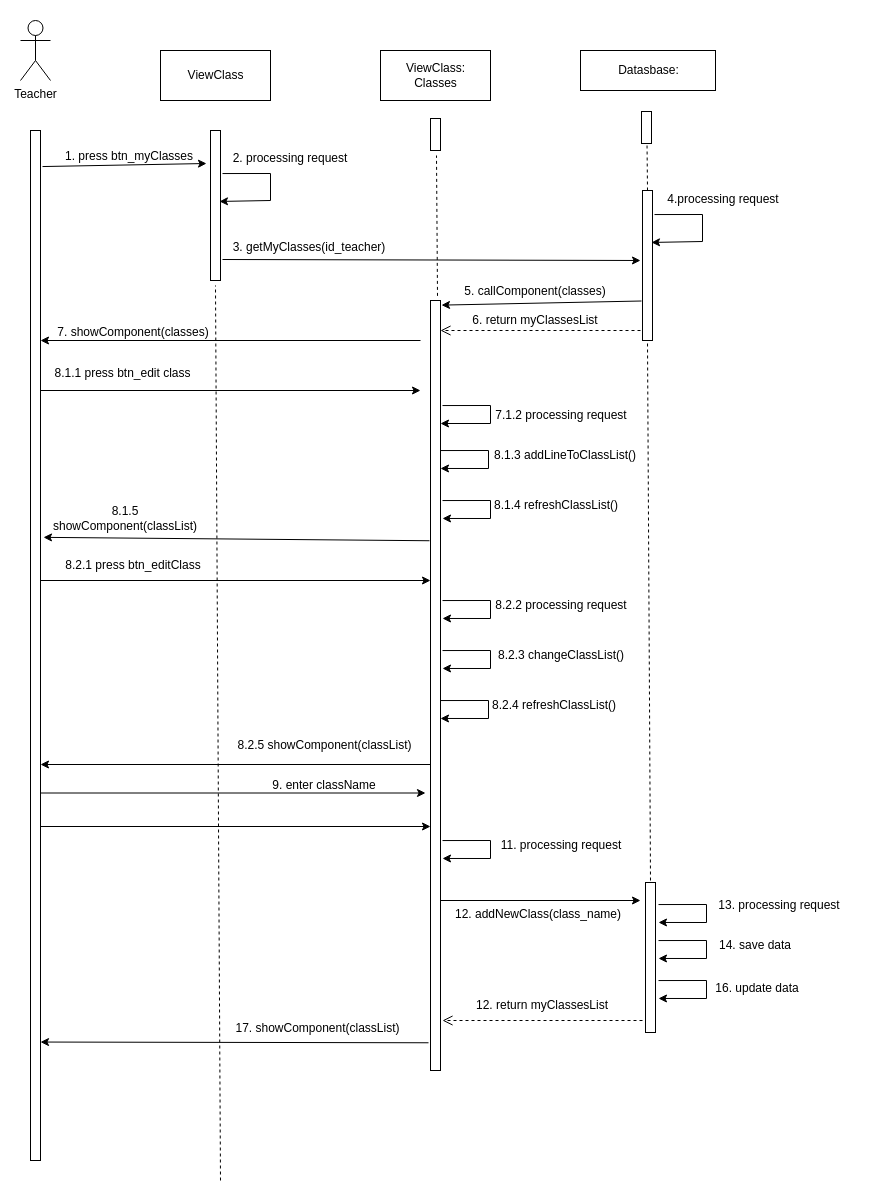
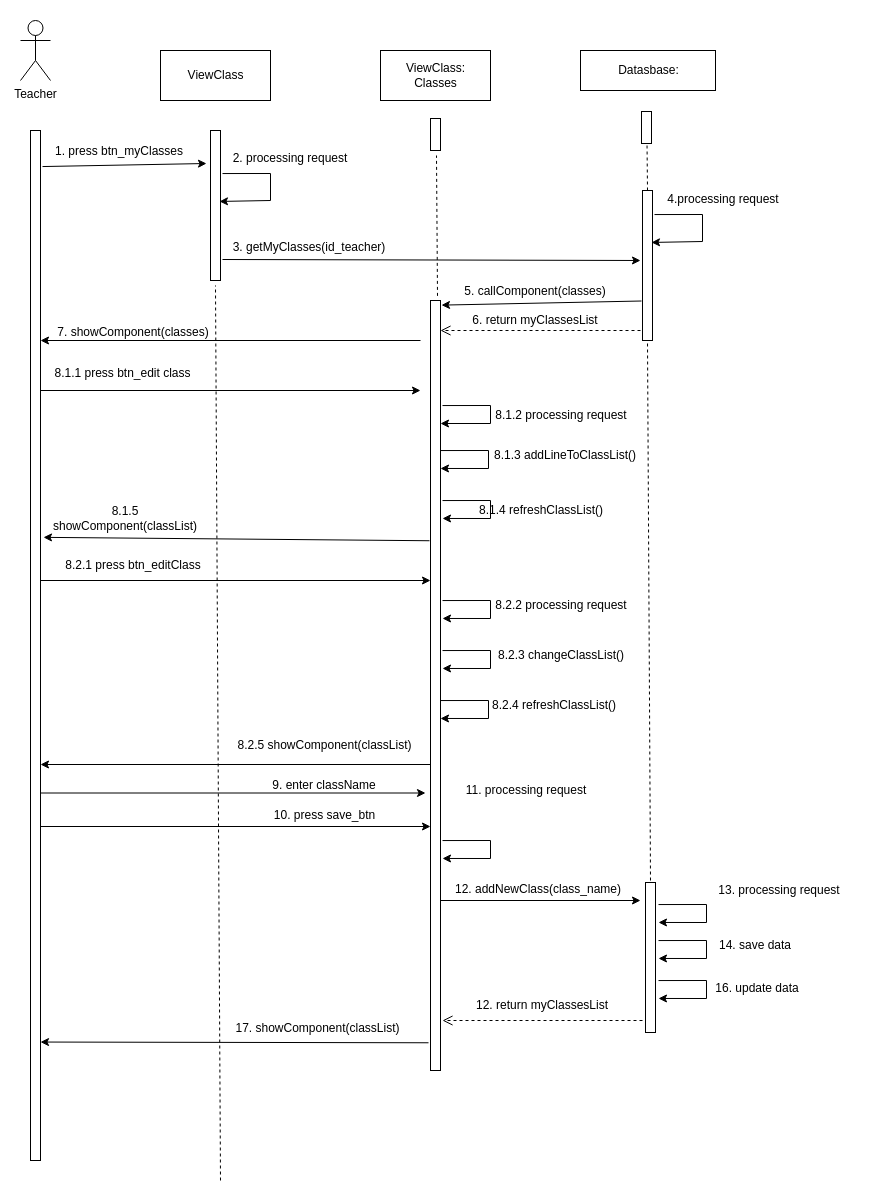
- <mxCell id="9" value="1. press btn_myClasses" style="text;html=1;strokeColor=none;fillColor=none;align=center;verticalAlign=middle;whiteSpace=wrap;rounded=0;" vertex="1" parent="1"><mxGeometry x="59" y="141" width="140" height="30" as="geometry" /></mxCell>
+ <mxCell id="9" value="1. press btn_myClasses" style="text;html=1;strokeColor=none;fillColor=none;align=center;verticalAlign=middle;whiteSpace=wrap;rounded=0;" vertex="1" parent="1"><mxGeometry x="49" y="136" width="140" height="30" as="geometry" /></mxCell>
- <mxCell id="28" value="7.1.2 processing request" style="text;html=1;strokeColor=none;fillColor=none;align=center;verticalAlign=middle;whiteSpace=wrap;rounded=0;" vertex="1" parent="1"><mxGeometry x="491" y="400" width="140" height="30" as="geometry" /></mxCell>
+ <mxCell id="28" value="8.1.2 processing request" style="text;html=1;strokeColor=none;fillColor=none;align=center;verticalAlign=middle;whiteSpace=wrap;rounded=0;" vertex="1" parent="1"><mxGeometry x="491" y="400" width="140" height="30" as="geometry" /></mxCell>
- <mxCell id="46" value="8.1.4 refreshClassList()" style="text;html=1;strokeColor=none;fillColor=none;align=center;verticalAlign=middle;whiteSpace=wrap;rounded=0;" vertex="1" parent="1"><mxGeometry x="492" y="490" width="128" height="30" as="geometry" /></mxCell>
+ <mxCell id="46" value="8.1.4 refreshClassList()" style="text;html=1;strokeColor=none;fillColor=none;align=center;verticalAlign=middle;whiteSpace=wrap;rounded=0;" vertex="1" parent="1"><mxGeometry x="477" y="495" width="128" height="30" as="geometry" /></mxCell>
+ <mxCell id="38" value="10. press save_btn" style="text;html=1;strokeColor=none;fillColor=none;align=center;verticalAlign=middle;whiteSpace=wrap;rounded=0;" vertex="1" parent="1"><mxGeometry x="264.5" y="800" width="119" height="30" as="geometry" /></mxCell>
- <mxCell id="54" value="11. processing request" style="text;html=1;strokeColor=none;fillColor=none;align=center;verticalAlign=middle;whiteSpace=wrap;rounded=0;" vertex="1" parent="1"><mxGeometry x="492" y="830" width="138" height="30" as="geometry" /></mxCell>
+ <mxCell id="54" value="11. processing request" style="text;html=1;strokeColor=none;fillColor=none;align=center;verticalAlign=middle;whiteSpace=wrap;rounded=0;" vertex="1" parent="1"><mxGeometry x="457" y="775" width="138" height="30" as="geometry" /></mxCell>
- <mxCell id="62" value="13. processing request" style="text;html=1;strokeColor=none;fillColor=none;align=center;verticalAlign=middle;whiteSpace=wrap;rounded=0;" vertex="1" parent="1"><mxGeometry x="710" y="890" width="138" height="30" as="geometry" /></mxCell>
+ <mxCell id="62" value="13. processing request" style="text;html=1;strokeColor=none;fillColor=none;align=center;verticalAlign=middle;whiteSpace=wrap;rounded=0;" vertex="1" parent="1"><mxGeometry x="710" y="875" width="138" height="30" as="geometry" /></mxCell>
- <mxCell id="58" value="12. addNewClass(class_name)" style="text;html=1;strokeColor=none;fillColor=none;align=center;verticalAlign=middle;whiteSpace=wrap;rounded=0;" vertex="1" parent="1"><mxGeometry x="453" y="899" width="170" height="30" as="geometry" /></mxCell>
+ <mxCell id="58" value="12. addNewClass(class_name)" style="text;html=1;strokeColor=none;fillColor=none;align=center;verticalAlign=middle;whiteSpace=wrap;rounded=0;" vertex="1" parent="1"><mxGeometry x="453" y="874" width="170" height="30" as="geometry" /></mxCell>
